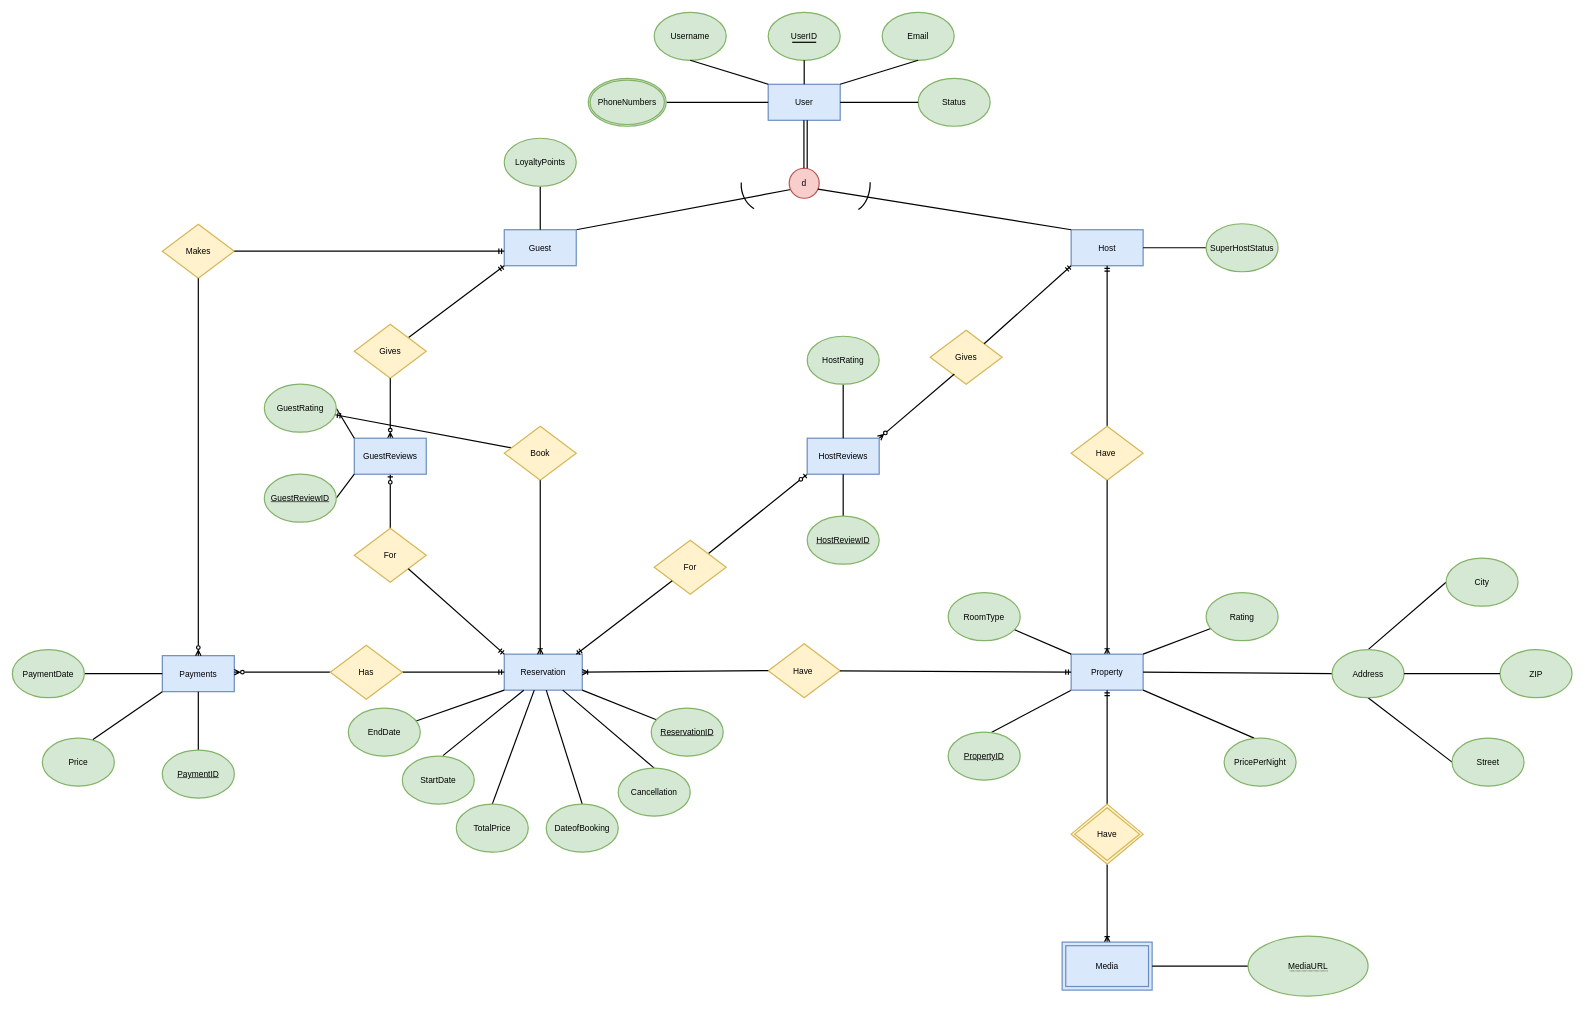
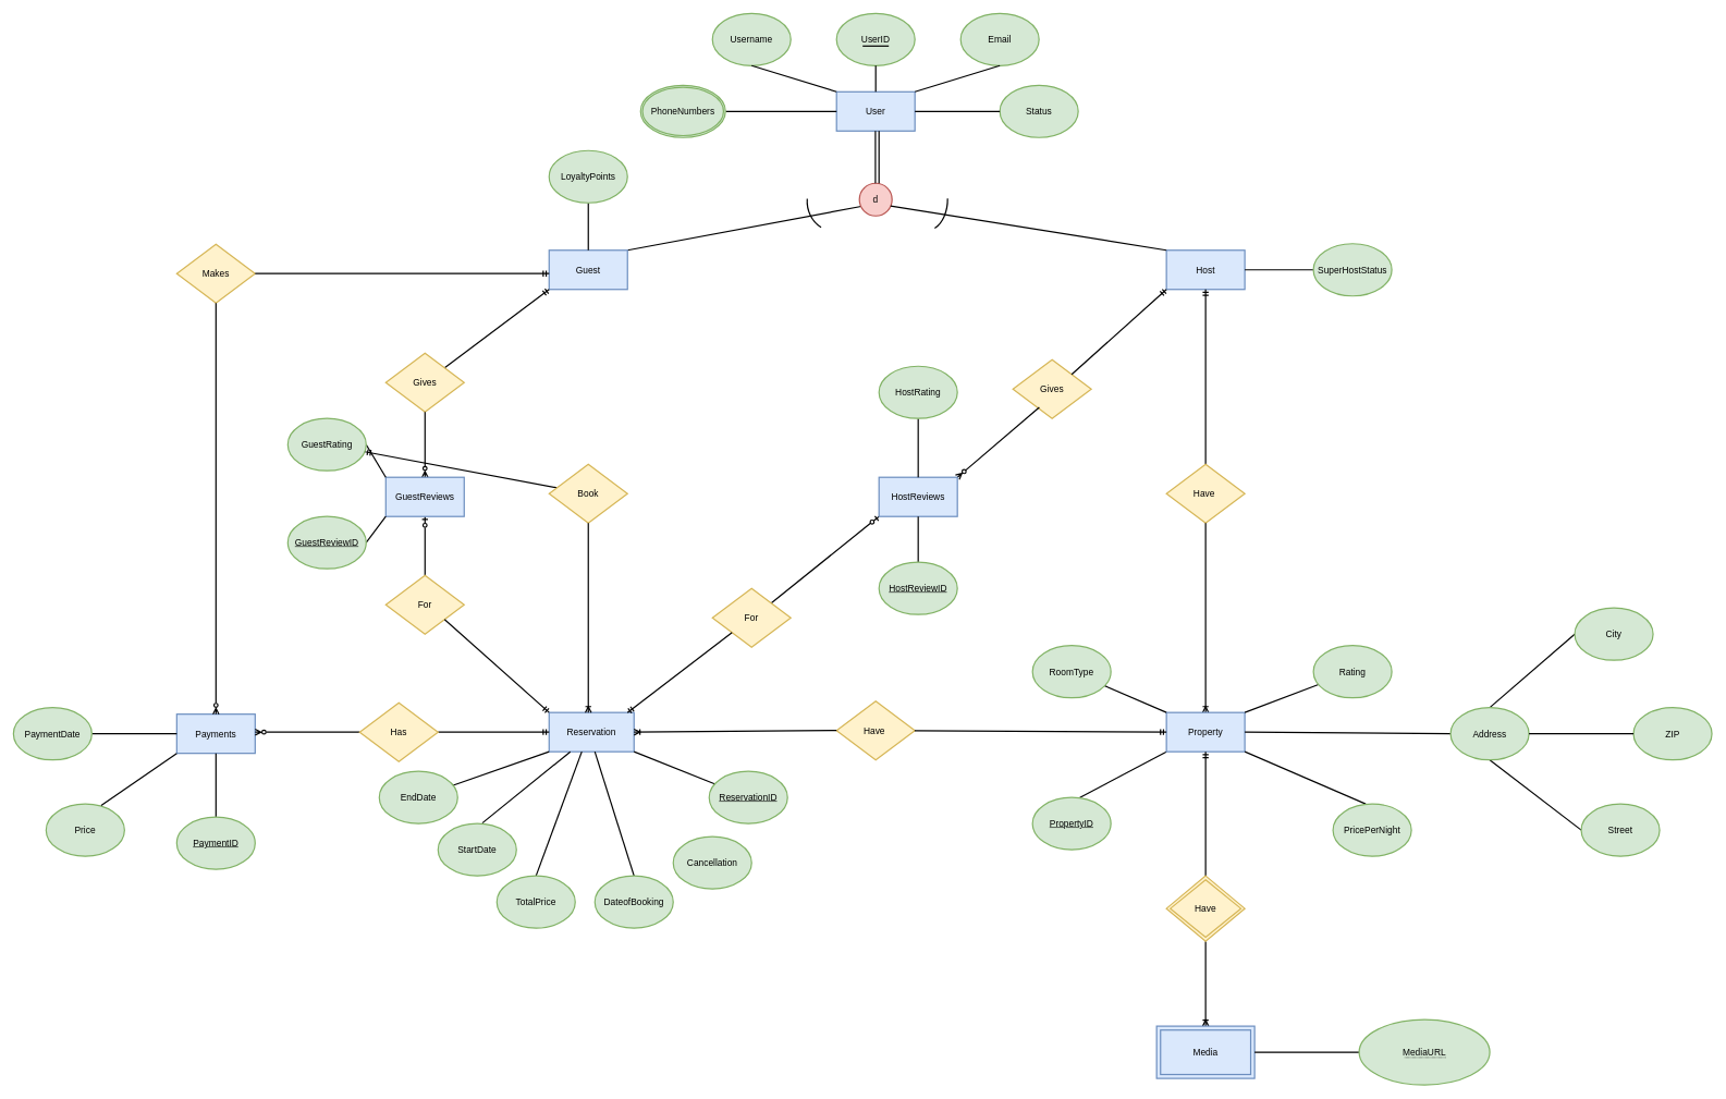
- <mxCell id="75" style="rounded=0;orthogonalLoop=1;jettySize=auto;html=1;exitX=0.75;exitY=1;exitDx=0;exitDy=0;strokeWidth=2;endArrow=none;endFill=0;fontSize=14;fontStyle=0;entryX=0.5;entryY=0;entryDx=0;entryDy=0;" parent="1" source="49" target="76" edge="1"><mxGeometry relative="1" as="geometry"><mxPoint x="960" y="1111.5" as="sourcePoint" /><mxPoint x="978.631" y="1318.225" as="targetPoint" /></mxGeometry></mxCell>
